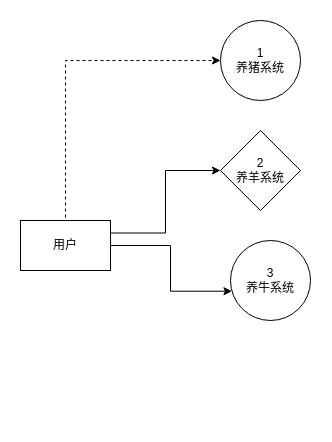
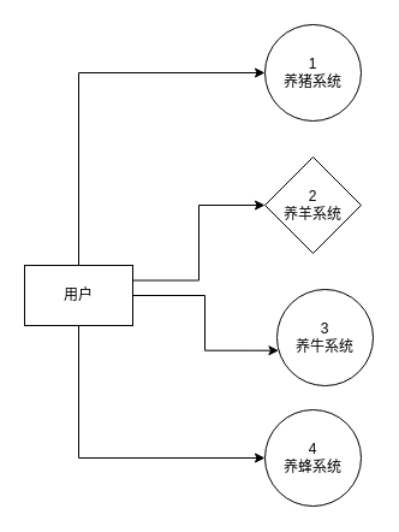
- <mxCell id="2" style="edgeStyle=orthogonalEdgeStyle;rounded=0;orthogonalLoop=1;jettySize=auto;html=1;exitX=1;exitY=0;exitDx=0;exitDy=0;entryX=0;entryY=0.5;entryDx=0;entryDy=0;dashed=1;" edge="1" parent="1" source="6" target="9"><mxGeometry relative="1" as="geometry"><mxPoint x="180" y="50" as="targetPoint" /><Array as="points"><mxPoint x="65" y="220" /><mxPoint x="65" y="60" /></Array></mxGeometry></mxCell>
+ <mxCell id="2" style="edgeStyle=orthogonalEdgeStyle;rounded=0;orthogonalLoop=1;jettySize=auto;html=1;exitX=1;exitY=0;exitDx=0;exitDy=0;entryX=0;entryY=0.5;entryDx=0;entryDy=0;" edge="1" parent="1" source="6" target="9"><mxGeometry relative="1" as="geometry"><mxPoint x="180" y="50" as="targetPoint" /><Array as="points"><mxPoint x="65" y="220" /><mxPoint x="65" y="60" /></Array></mxGeometry></mxCell>
+ <mxCell id="5" style="edgeStyle=orthogonalEdgeStyle;rounded=0;orthogonalLoop=1;jettySize=auto;html=1;exitX=0.5;exitY=1;exitDx=0;exitDy=0;entryX=0;entryY=0.5;entryDx=0;entryDy=0;" edge="1" parent="1" source="6" target="8"><mxGeometry relative="1" as="geometry" /></mxCell>
+ <mxCell id="8" value="4&lt;br&gt;养蜂系统" style="ellipse;whiteSpace=wrap;html=1;aspect=fixed;" vertex="1" parent="1"><mxGeometry x="220" y="340" width="80" height="80" as="geometry" /></mxCell>
